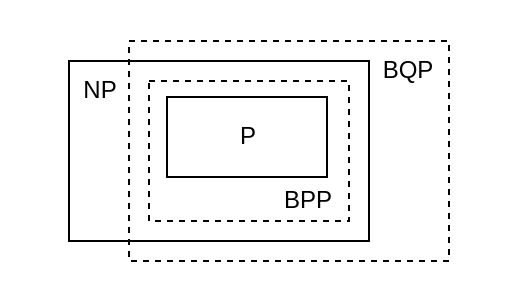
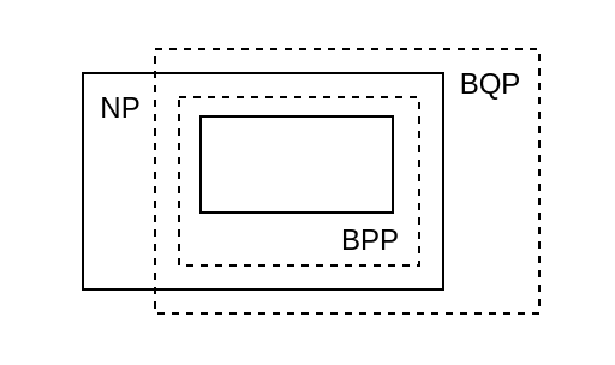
- <mxCell id="5" value="P" style="text;html=1;align=center;verticalAlign=middle;whiteSpace=wrap;rounded=0;" vertex="1" parent="1"><mxGeometry x="94" y="53" width="60" height="30" as="geometry" /></mxCell>
